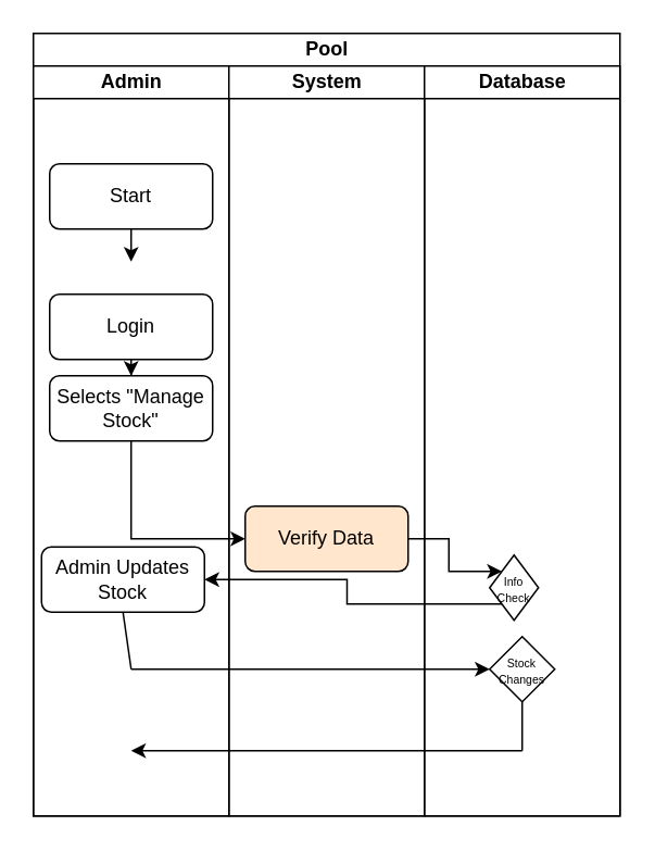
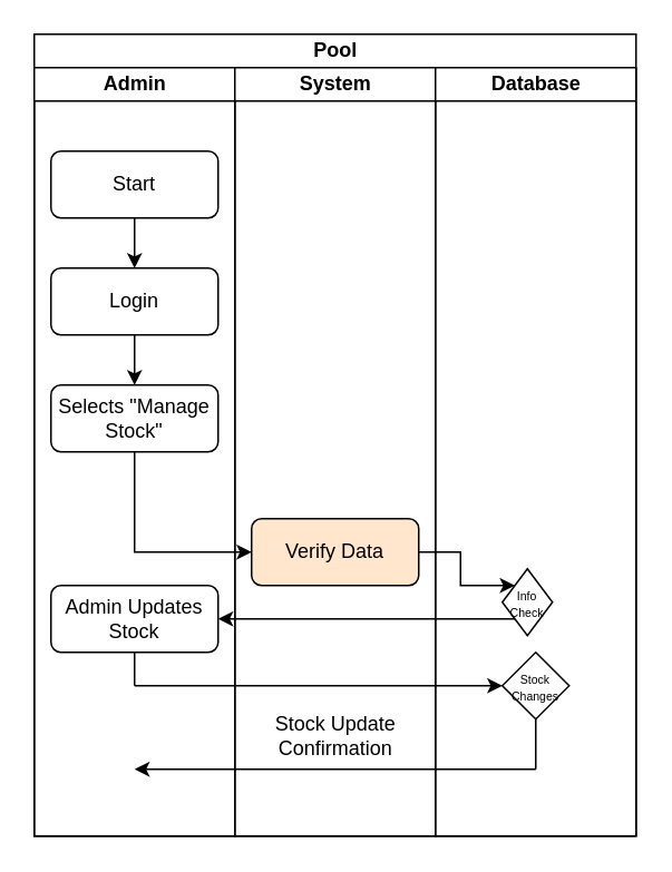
- <mxCell id="5" value="Start" style="rounded=1;whiteSpace=wrap;html=1;" vertex="1" parent="3"><mxGeometry x="10" y="60" width="100" height="40" as="geometry" /></mxCell>
+ <mxCell id="5" value="Start" style="rounded=1;whiteSpace=wrap;html=1;" vertex="1" parent="3"><mxGeometry x="10" y="50" width="100" height="40" as="geometry" /></mxCell>
- <mxCell id="7" value="Login" style="rounded=1;whiteSpace=wrap;html=1;" vertex="1" parent="3"><mxGeometry x="10" y="140" width="100" height="40" as="geometry" /></mxCell>
+ <mxCell id="7" value="Login" style="rounded=1;whiteSpace=wrap;html=1;" vertex="1" parent="3"><mxGeometry x="10" y="120" width="100" height="40" as="geometry" /></mxCell>
- <mxCell id="9" value="Admin Updates Stock" style="rounded=1;whiteSpace=wrap;html=1;" vertex="1" parent="3"><mxGeometry x="5" y="295" width="100" height="40" as="geometry" /></mxCell>
+ <mxCell id="9" value="Admin Updates Stock" style="rounded=1;whiteSpace=wrap;html=1;" vertex="1" parent="3"><mxGeometry x="10" y="310" width="100" height="40" as="geometry" /></mxCell>
+ <mxCell id="15" value="Stock Update&lt;div&gt;Confirmation&lt;/div&gt;" style="text;html=1;align=center;verticalAlign=middle;resizable=0;points=[];autosize=1;strokeColor=none;fillColor=none;" vertex="1" parent="11"><mxGeometry x="10.0" y="380" width="100" height="40" as="geometry" /></mxCell>
